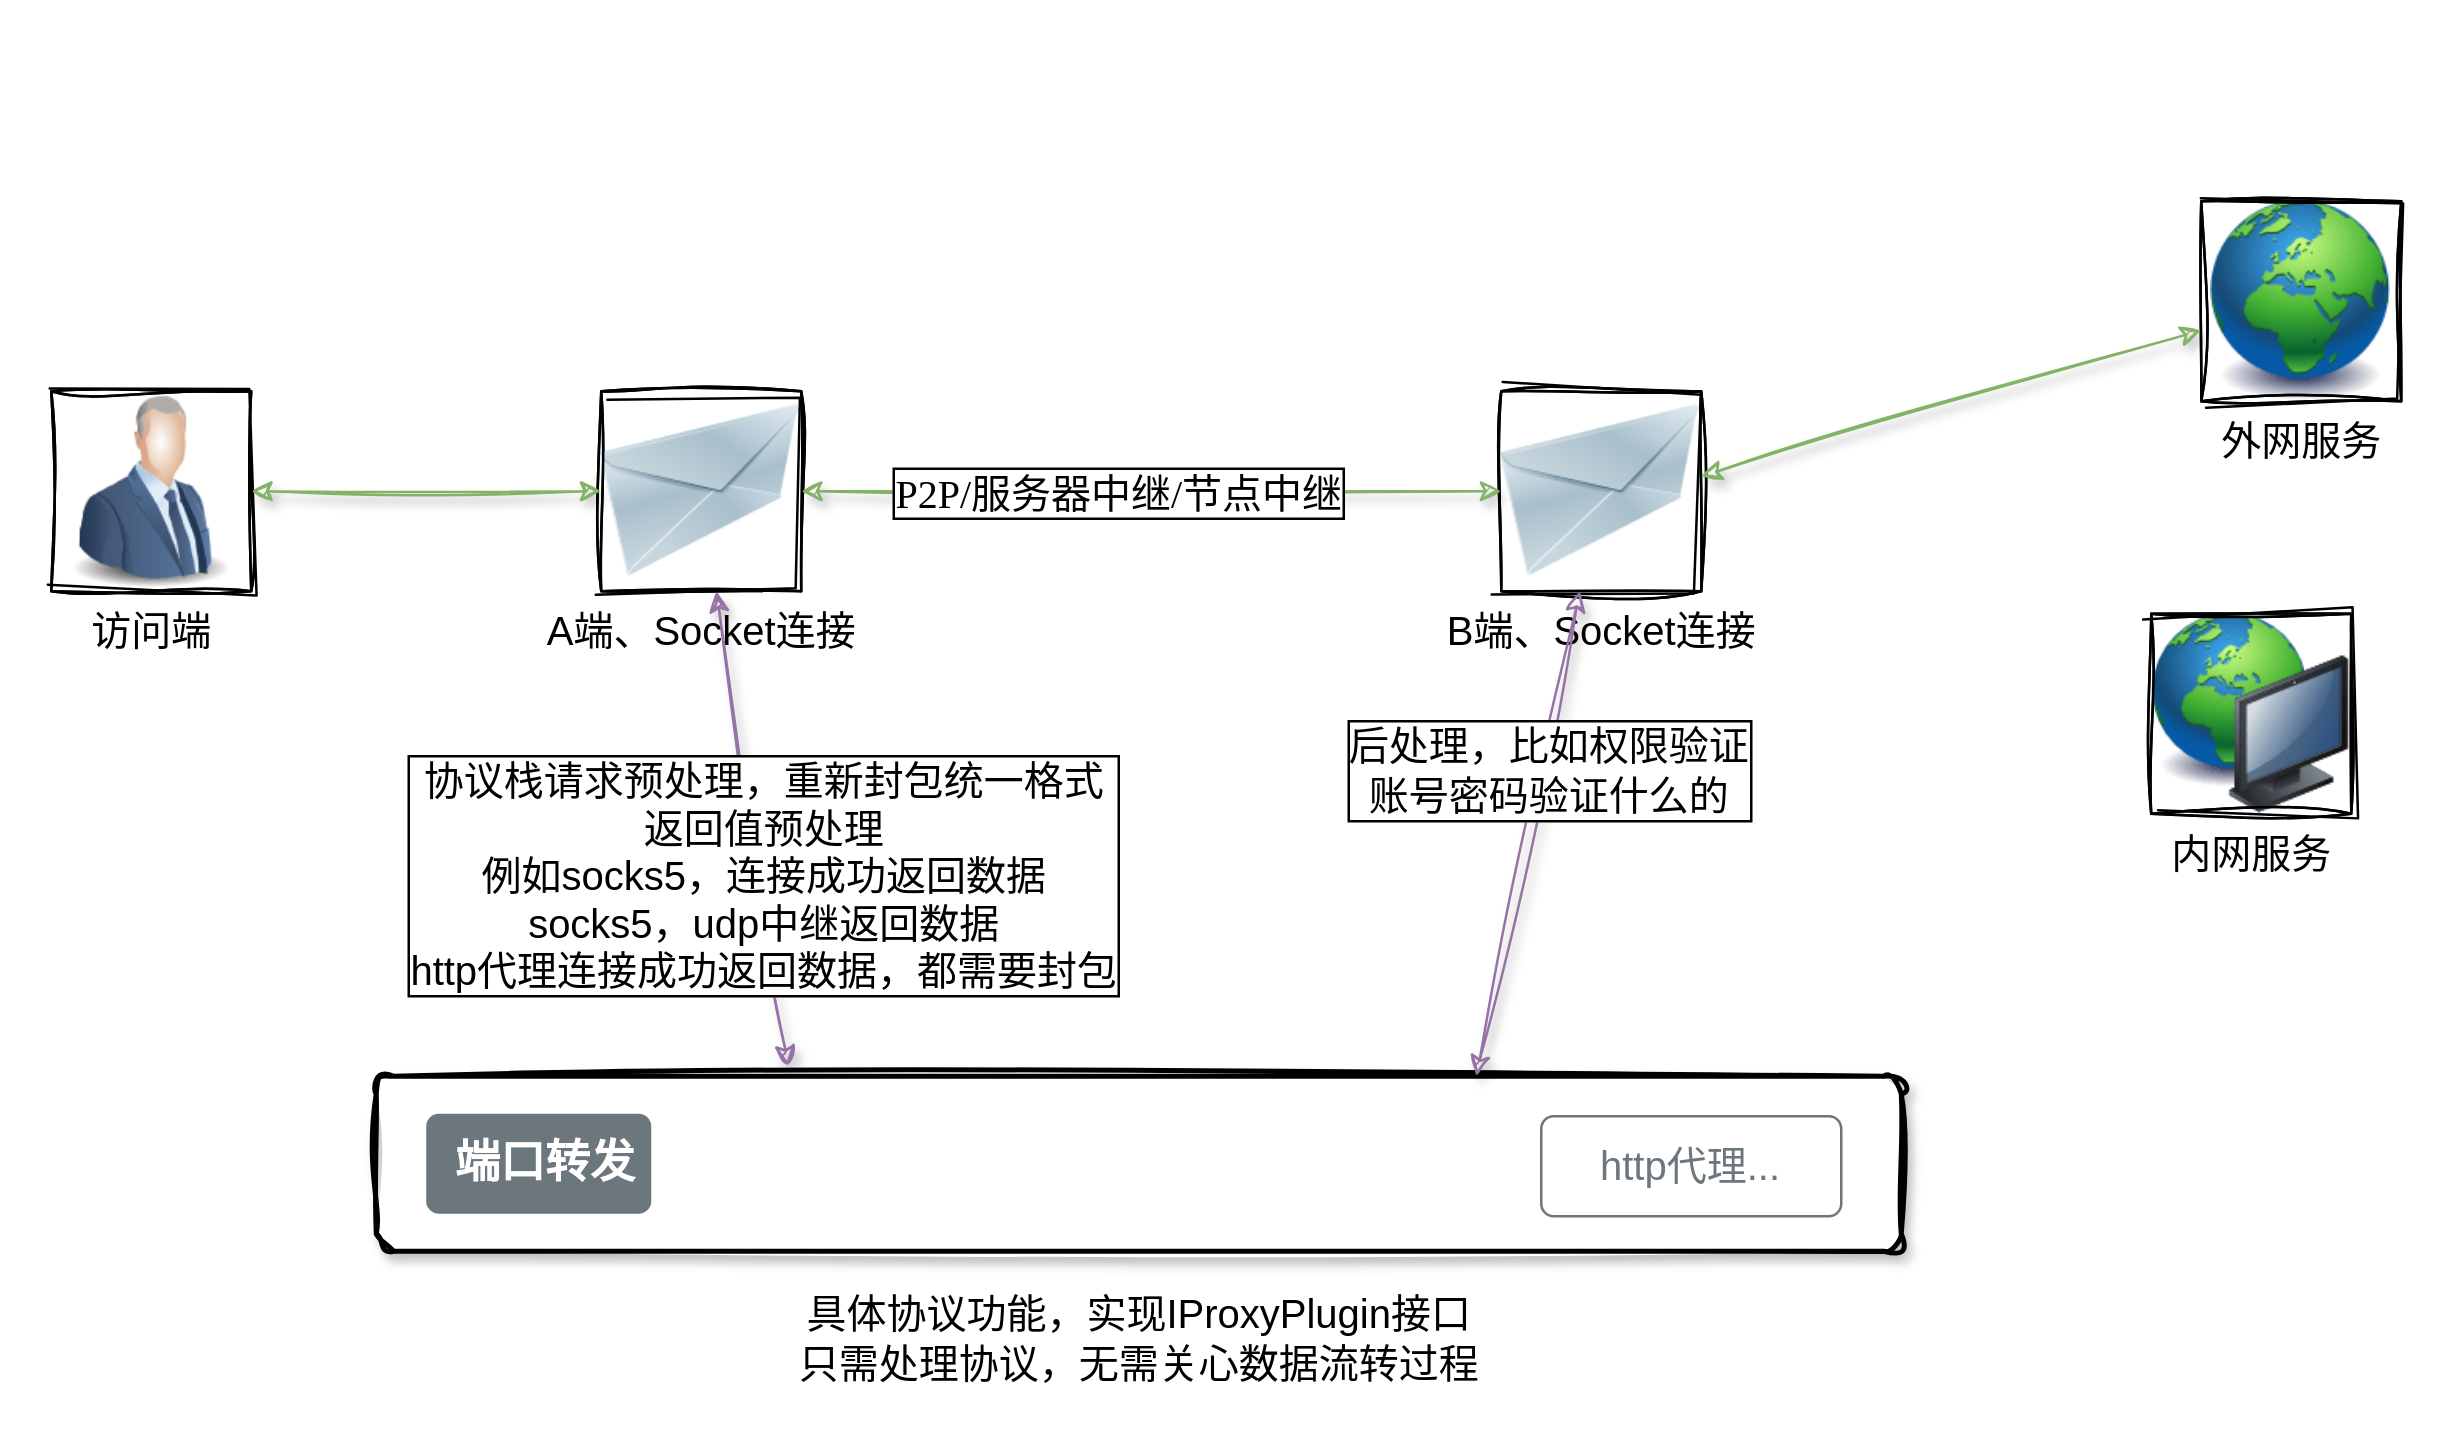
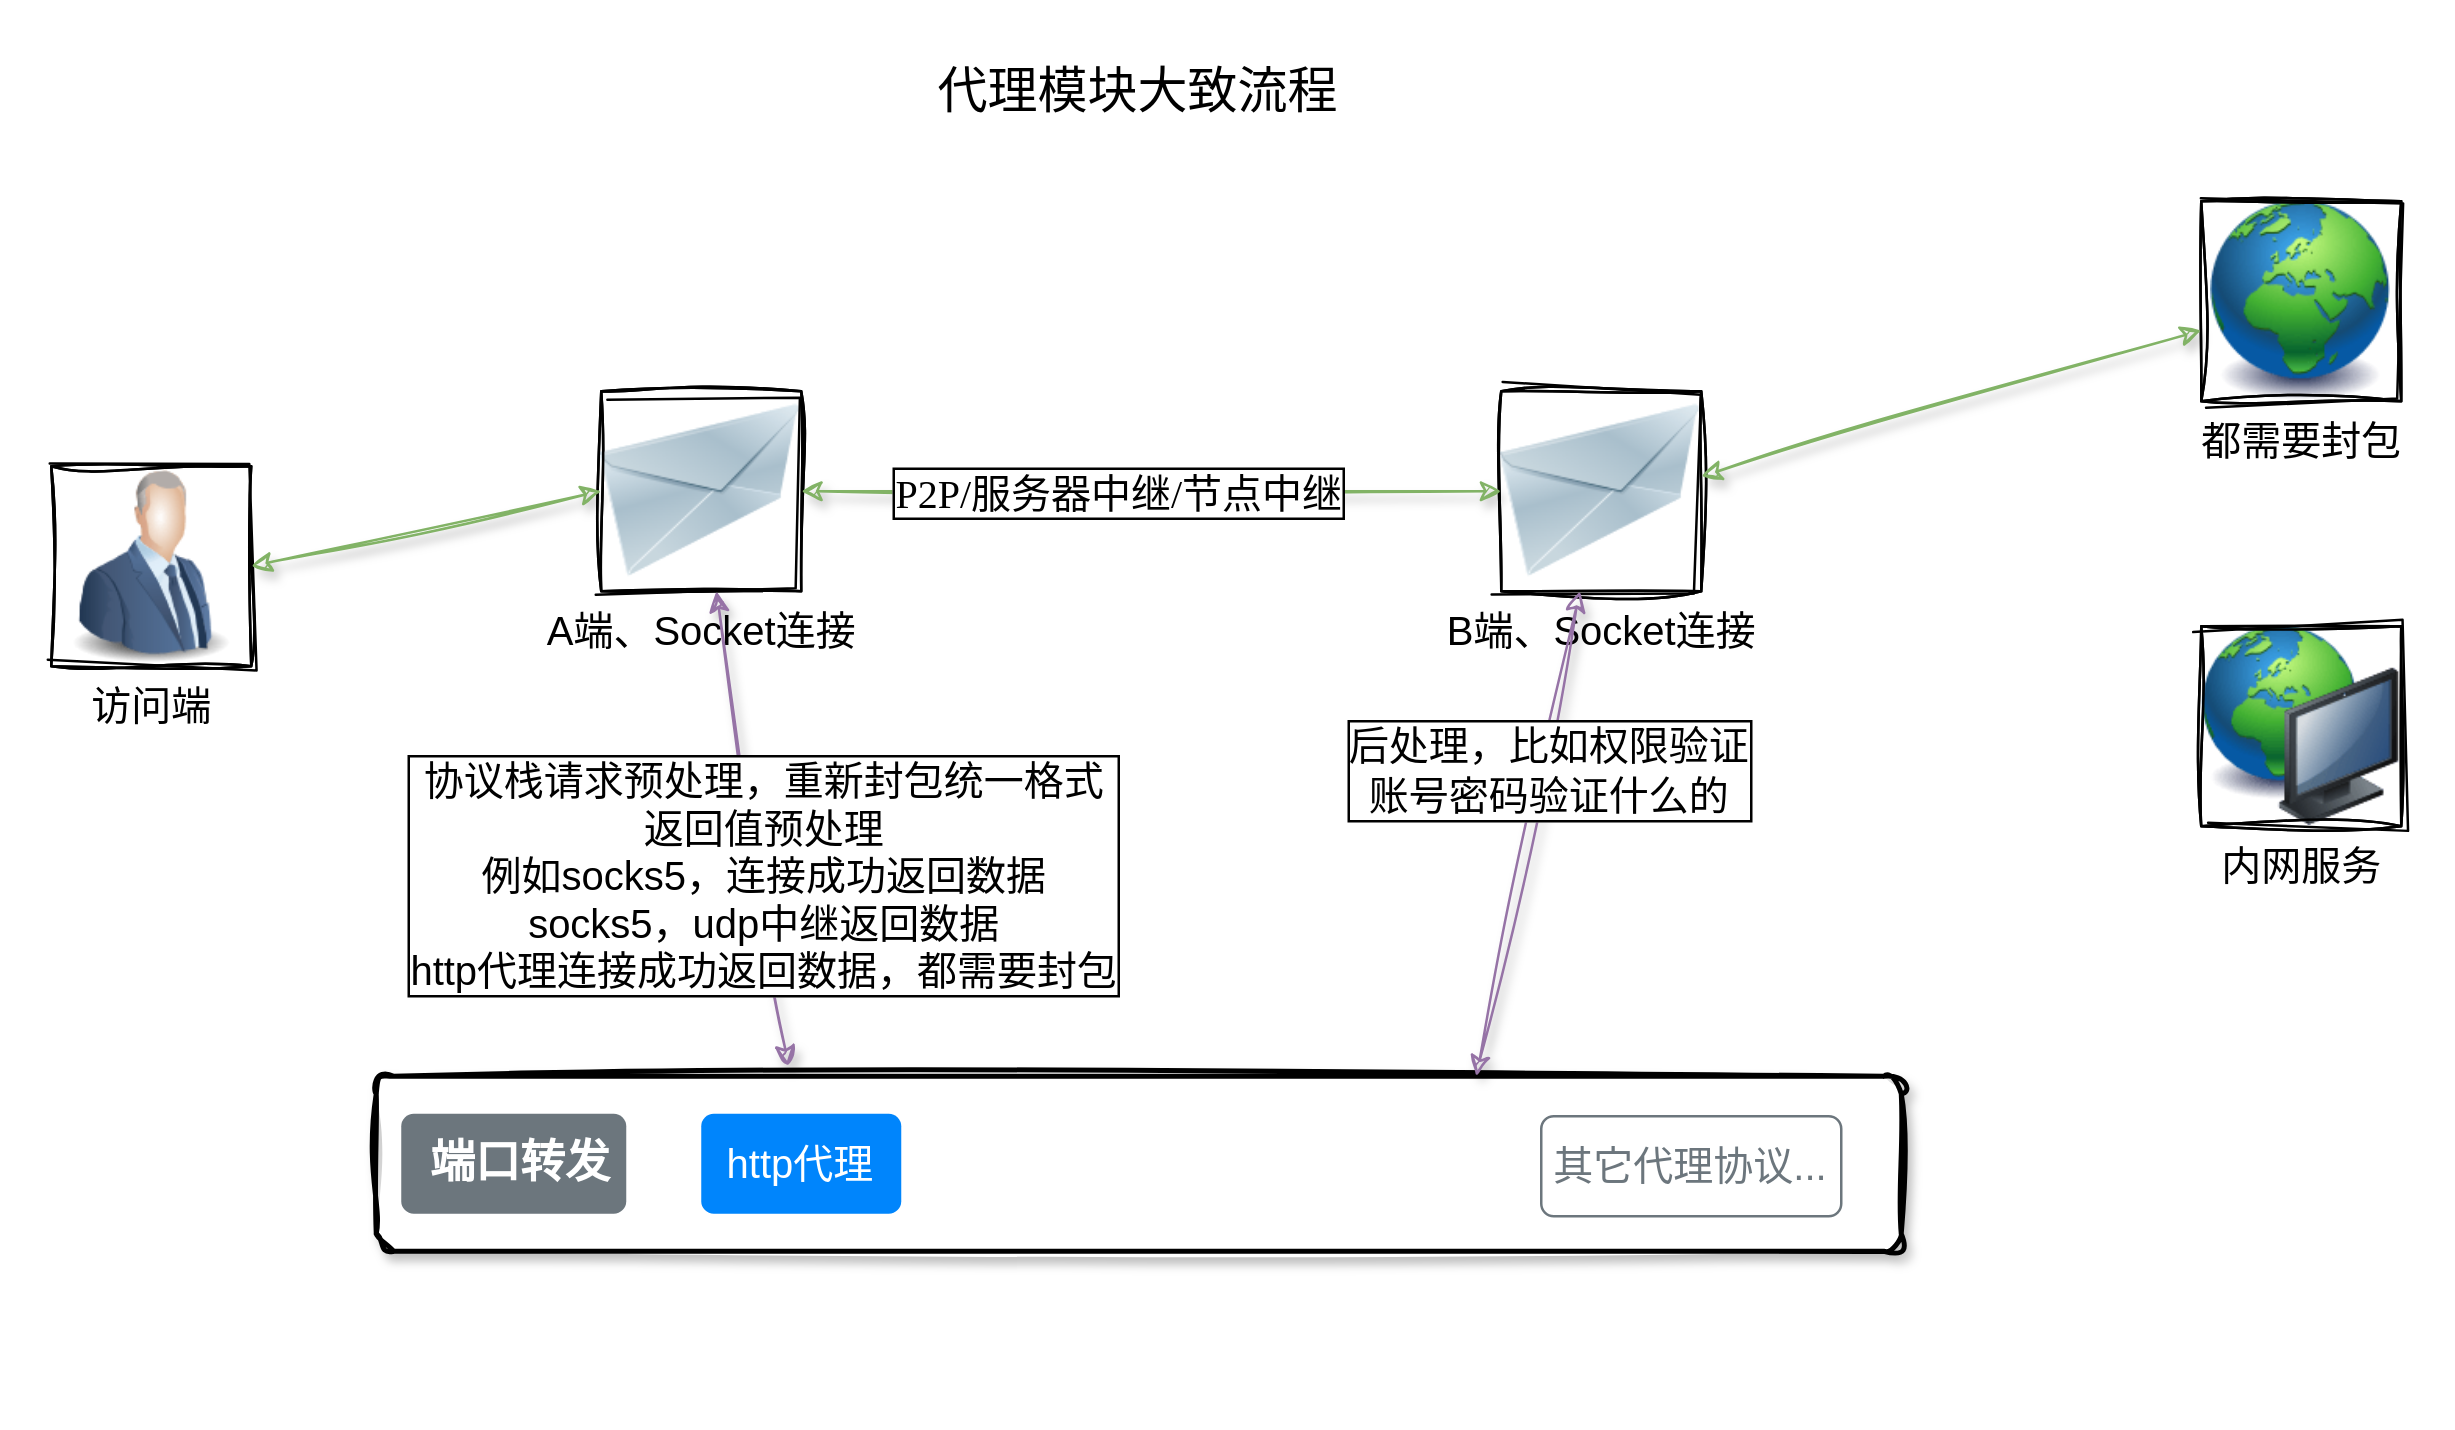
+ <mxCell id="20" value="代理模块大致流程" style="text;html=1;strokeColor=none;fillColor=none;align=center;verticalAlign=middle;whiteSpace=wrap;rounded=0;fontSize=20;fontFamily=Comic Sans MS;" vertex="1" parent="1"><mxGeometry x="370" y="20" width="170" height="30" as="geometry" /></mxCell>
- <mxCell id="13" value="外网服务" style="image;html=1;image=img/lib/clip_art/general/Earth_globe_128x128.png;fontSize=16;imageBackground=default;imageBorder=default;sketch=1;curveFitting=1;jiggle=2;" vertex="1" parent="1"><mxGeometry x="880" y="80" width="80" height="80" as="geometry" /></mxCell>
+ <mxCell id="13" value="都需要封包" style="image;html=1;image=img/lib/clip_art/general/Earth_globe_128x128.png;fontSize=16;imageBackground=default;imageBorder=default;sketch=1;curveFitting=1;jiggle=2;" vertex="1" parent="1"><mxGeometry x="880" y="80" width="80" height="80" as="geometry" /></mxCell>
- <mxCell id="6" value="访问端" style="image;html=1;image=img/lib/clip_art/people/Suit_Man_Blue_128x128.png;sketch=1;curveFitting=1;jiggle=2;imageBorder=default;imageBackground=default;fontSize=16;" vertex="1" parent="1"><mxGeometry x="20" y="156" width="80" height="80" as="geometry" /></mxCell>
+ <mxCell id="6" value="访问端" style="image;html=1;image=img/lib/clip_art/people/Suit_Man_Blue_128x128.png;sketch=1;curveFitting=1;jiggle=2;imageBorder=default;imageBackground=default;fontSize=16;" vertex="1" parent="1"><mxGeometry x="20" y="186" width="80" height="80" as="geometry" /></mxCell>
- <mxCell id="12" value="内网服务" style="image;html=1;image=img/lib/clip_art/computers/Network_128x128.png;imageBorder=default;imageBackground=default;sketch=1;curveFitting=1;jiggle=2;fontSize=16;" vertex="1" parent="1"><mxGeometry x="860" y="245" width="80" height="80" as="geometry" /></mxCell>
+ <mxCell id="12" value="内网服务" style="image;html=1;image=img/lib/clip_art/computers/Network_128x128.png;imageBorder=default;imageBackground=default;sketch=1;curveFitting=1;jiggle=2;fontSize=16;" vertex="1" parent="1"><mxGeometry x="880" y="250" width="80" height="80" as="geometry" /></mxCell>
- <mxCell id="3" value="端口转发" style="html=1;shadow=0;dashed=0;shape=mxgraph.bootstrap.rrect;rSize=5;strokeColor=none;strokeWidth=1;fillColor=#6C767D;fontColor=#FFFFFF;whiteSpace=wrap;align=left;verticalAlign=middle;spacingLeft=10;fontStyle=1;fontSize=18;" vertex="1" parent="1"><mxGeometry x="170" y="445" width="90" height="40" as="geometry" /></mxCell>
+ <mxCell id="3" value="端口转发" style="html=1;shadow=0;dashed=0;shape=mxgraph.bootstrap.rrect;rSize=5;strokeColor=none;strokeWidth=1;fillColor=#6C767D;fontColor=#FFFFFF;whiteSpace=wrap;align=left;verticalAlign=middle;spacingLeft=10;fontStyle=1;fontSize=18;" vertex="1" parent="1"><mxGeometry x="160" y="445" width="90" height="40" as="geometry" /></mxCell>
+ <mxCell id="4" value="http代理" style="html=1;shadow=0;dashed=0;shape=mxgraph.bootstrap.rrect;rSize=5;strokeColor=none;strokeWidth=1;fillColor=#0085FC;fontColor=#FFFFFF;whiteSpace=wrap;align=center;verticalAlign=middle;spacingLeft=0;fontStyle=0;fontSize=16;spacing=5;" vertex="1" parent="1"><mxGeometry x="280" y="445" width="80" height="40" as="geometry" /></mxCell>
- <mxCell id="5" value="http代理..." style="html=1;shadow=0;dashed=0;shape=mxgraph.bootstrap.rrect;rSize=5;strokeColor=#6C767D;strokeWidth=1;fillColor=none;fontColor=#6C767D;whiteSpace=wrap;align=center;verticalAlign=middle;spacingLeft=0;fontStyle=0;fontSize=16;spacing=5;" vertex="1" parent="1"><mxGeometry x="616" y="446" width="120" height="40" as="geometry" /></mxCell>
+ <mxCell id="5" value="其它代理协议..." style="html=1;shadow=0;dashed=0;shape=mxgraph.bootstrap.rrect;rSize=5;strokeColor=#6C767D;strokeWidth=1;fillColor=none;fontColor=#6C767D;whiteSpace=wrap;align=center;verticalAlign=middle;spacingLeft=0;fontStyle=0;fontSize=16;spacing=5;" vertex="1" parent="1"><mxGeometry x="616" y="446" width="120" height="40" as="geometry" /></mxCell>
- <mxCell id="15" value="具体协议功能，实现IProxyPlugin接口&lt;br&gt;只需处理协议，无需关心数据流转过程" style="text;html=1;strokeColor=none;fillColor=none;align=center;verticalAlign=middle;whiteSpace=wrap;rounded=0;fontSize=16;" vertex="1" parent="1"><mxGeometry x="312.5" y="520" width="285" height="30" as="geometry" /></mxCell>
